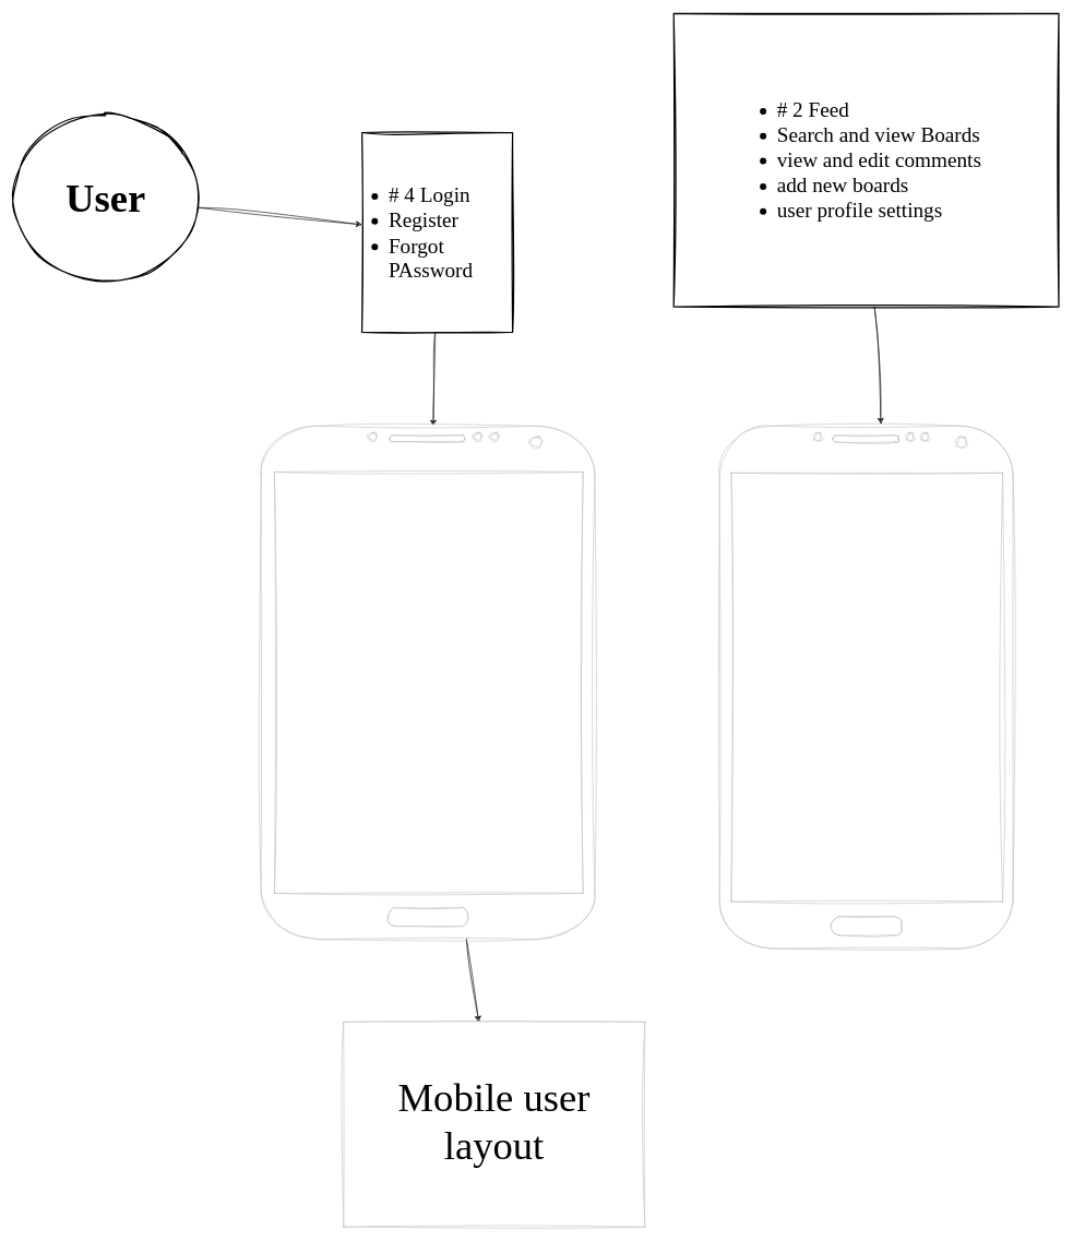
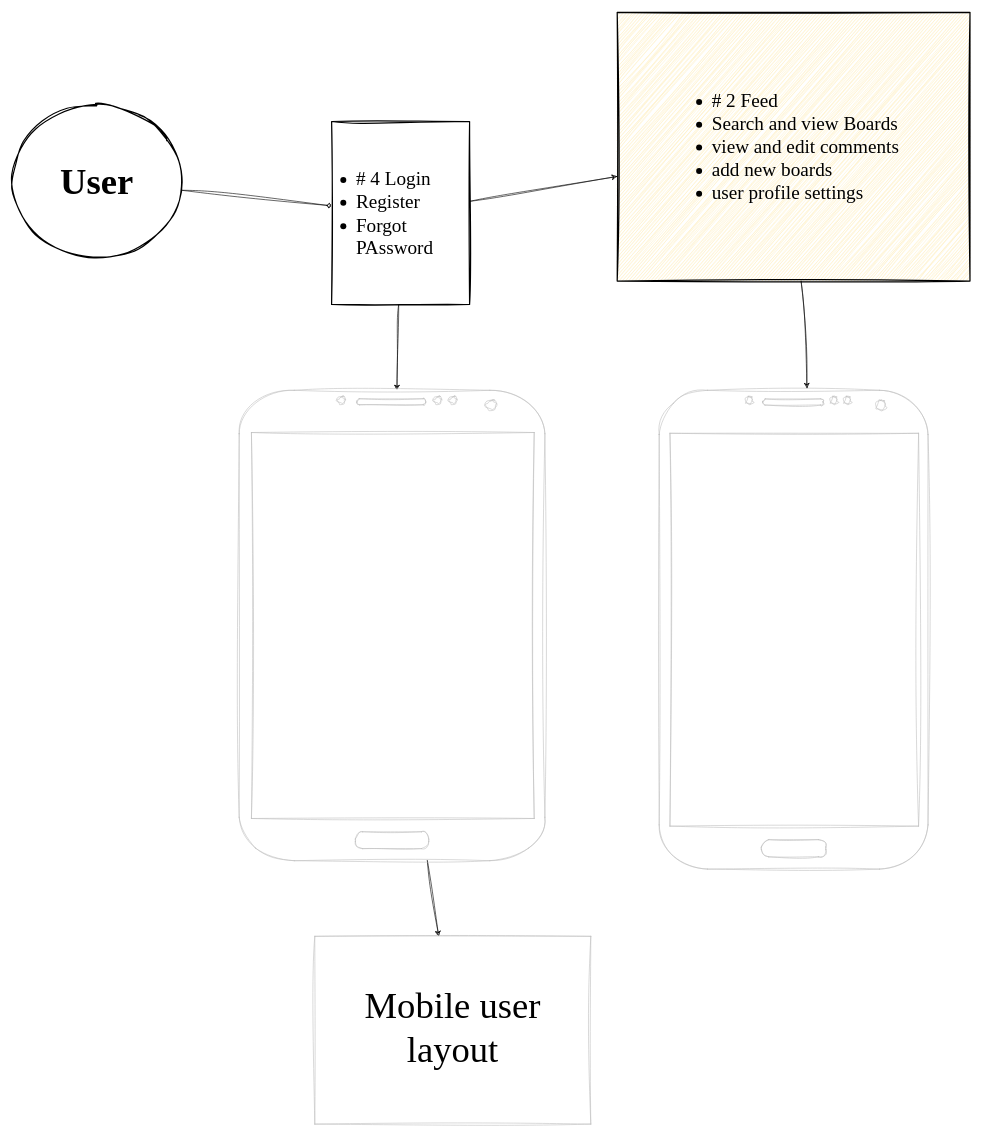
- <mxCell id="10" value="&lt;h2&gt;&lt;div style=&quot;text-align: justify; font-size: 32px;&quot;&gt;&lt;ul&gt;&lt;li&gt;&lt;span style=&quot;background-color: initial; font-weight: normal;&quot;&gt;# 2 Feed&lt;/span&gt;&lt;/li&gt;&lt;li&gt;&lt;span style=&quot;background-color: initial; font-weight: normal;&quot;&gt;Search and view Boards&lt;/span&gt;&lt;/li&gt;&lt;li&gt;&lt;span style=&quot;background-color: initial; font-weight: normal;&quot;&gt;view and edit comments&lt;/span&gt;&lt;/li&gt;&lt;li&gt;&lt;span style=&quot;background-color: initial; font-weight: normal;&quot;&gt;add new boards&lt;/span&gt;&lt;/li&gt;&lt;li&gt;&lt;span style=&quot;background-color: initial; font-weight: normal;&quot;&gt;user profile settings&amp;nbsp;&lt;/span&gt;&lt;/li&gt;&lt;/ul&gt;&lt;/div&gt;&lt;/h2&gt;" style="whiteSpace=wrap;html=1;fontSize=20;fontFamily=Architects Daughter;strokeWidth=2;sketch=1;hachureGap=4;jiggle=2;curveFitting=1;fontSource=https%3A%2F%2Ffonts.googleapis.com%2Fcss%3Ffamily%3DArchitects%2BDaughter;align=center;" vertex="1" parent="1"><mxGeometry x="1028" y="20" width="588" height="448" as="geometry" /></mxCell>
+ <mxCell id="10" value="&lt;h2&gt;&lt;div style=&quot;text-align: justify; font-size: 32px;&quot;&gt;&lt;ul&gt;&lt;li&gt;&lt;span style=&quot;background-color: initial; font-weight: normal;&quot;&gt;# 2 Feed&lt;/span&gt;&lt;/li&gt;&lt;li&gt;&lt;span style=&quot;background-color: initial; font-weight: normal;&quot;&gt;Search and view Boards&lt;/span&gt;&lt;/li&gt;&lt;li&gt;&lt;span style=&quot;background-color: initial; font-weight: normal;&quot;&gt;view and edit comments&lt;/span&gt;&lt;/li&gt;&lt;li&gt;&lt;span style=&quot;background-color: initial; font-weight: normal;&quot;&gt;add new boards&lt;/span&gt;&lt;/li&gt;&lt;li&gt;&lt;span style=&quot;background-color: initial; font-weight: normal;&quot;&gt;user profile settings&amp;nbsp;&lt;/span&gt;&lt;/li&gt;&lt;/ul&gt;&lt;/div&gt;&lt;/h2&gt;" style="whiteSpace=wrap;html=1;fontSize=20;fontFamily=Architects Daughter;strokeWidth=2;sketch=1;hachureGap=4;jiggle=2;curveFitting=1;fontSource=https%3A%2F%2Ffonts.googleapis.com%2Fcss%3Ffamily%3DArchitects%2BDaughter;align=center;fillColor=#fff2cc;" vertex="1" parent="1"><mxGeometry x="1028" y="20" width="588" height="448" as="geometry" /></mxCell>
+ <mxCell id="5" value="" style="edgeStyle=none;sketch=1;hachureGap=4;jiggle=2;curveFitting=1;html=1;fontFamily=Architects Daughter;fontSource=https%3A%2F%2Ffonts.googleapis.com%2Fcss%3Ffamily%3DArchitects%2BDaughter;fontSize=61;" edge="1" parent="1" source="6" target="10"><mxGeometry relative="1" as="geometry" /></mxCell>
- <mxCell id="2" value="" style="edgeStyle=none;sketch=1;hachureGap=4;jiggle=2;curveFitting=1;html=1;fontFamily=Architects Daughter;fontSource=https%3A%2F%2Ffonts.googleapis.com%2Fcss%3Ffamily%3DArchitects%2BDaughter;fontSize=16;" edge="1" parent="1" source="3" target="6"><mxGeometry relative="1" as="geometry" /></mxCell>
+ <mxCell id="2" value="" style="edgeStyle=none;sketch=1;hachureGap=4;jiggle=2;curveFitting=1;html=1;fontFamily=Architects Daughter;fontSource=https%3A%2F%2Ffonts.googleapis.com%2Fcss%3Ffamily%3DArchitects%2BDaughter;fontSize=16;endArrow=diamond;" edge="1" parent="1" source="3" target="6"><mxGeometry relative="1" as="geometry" /></mxCell>
